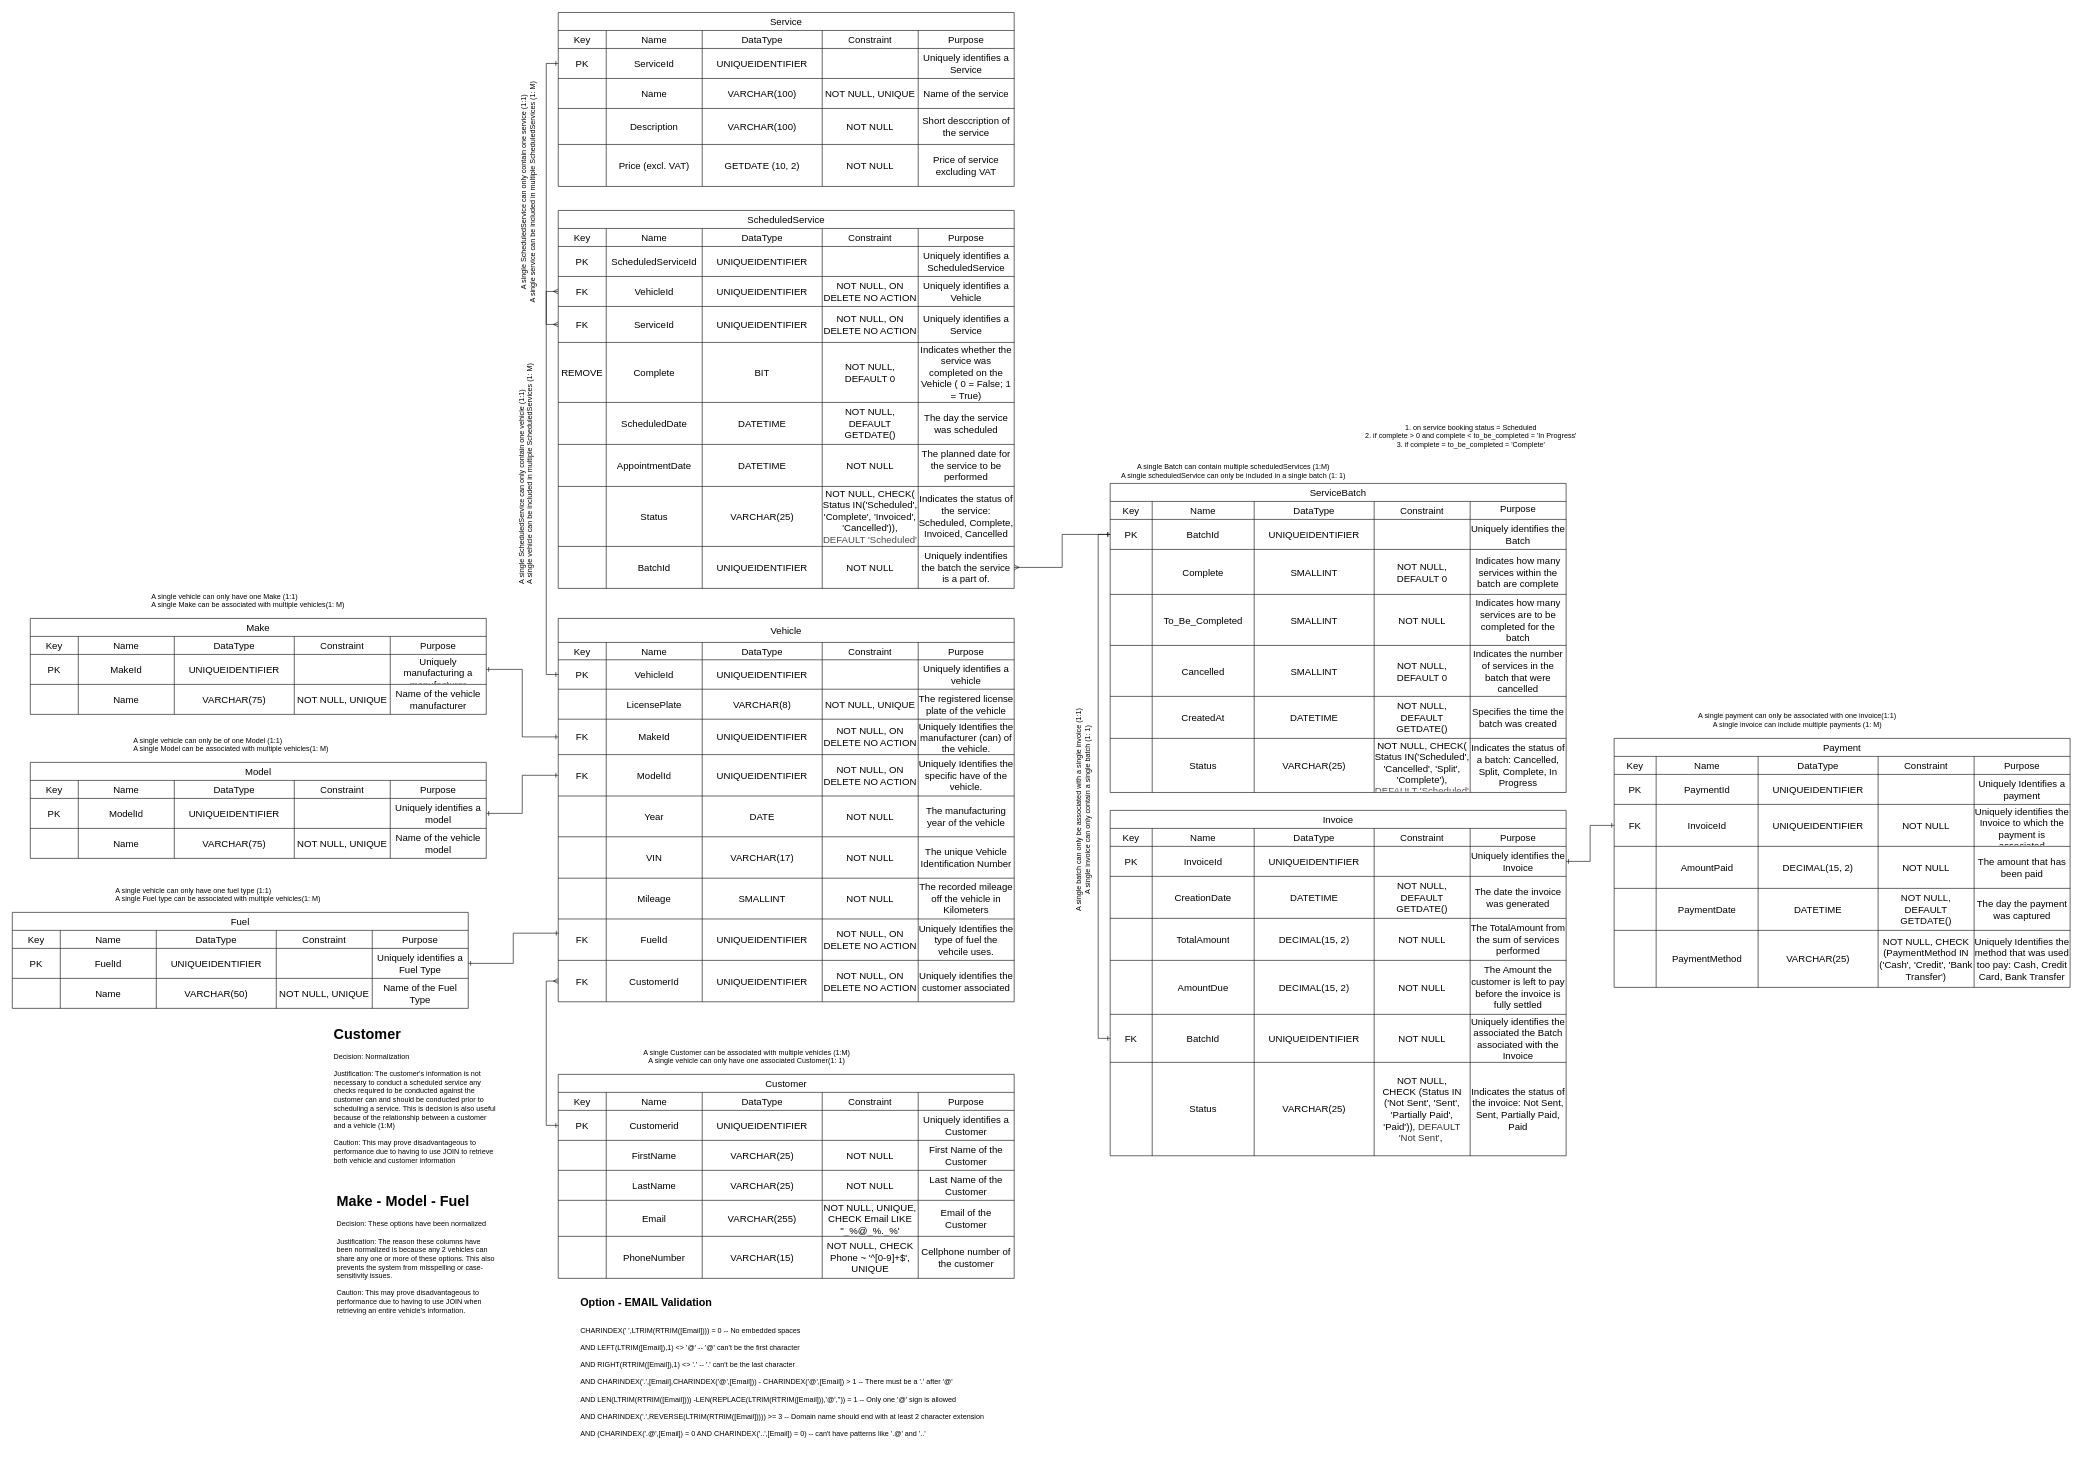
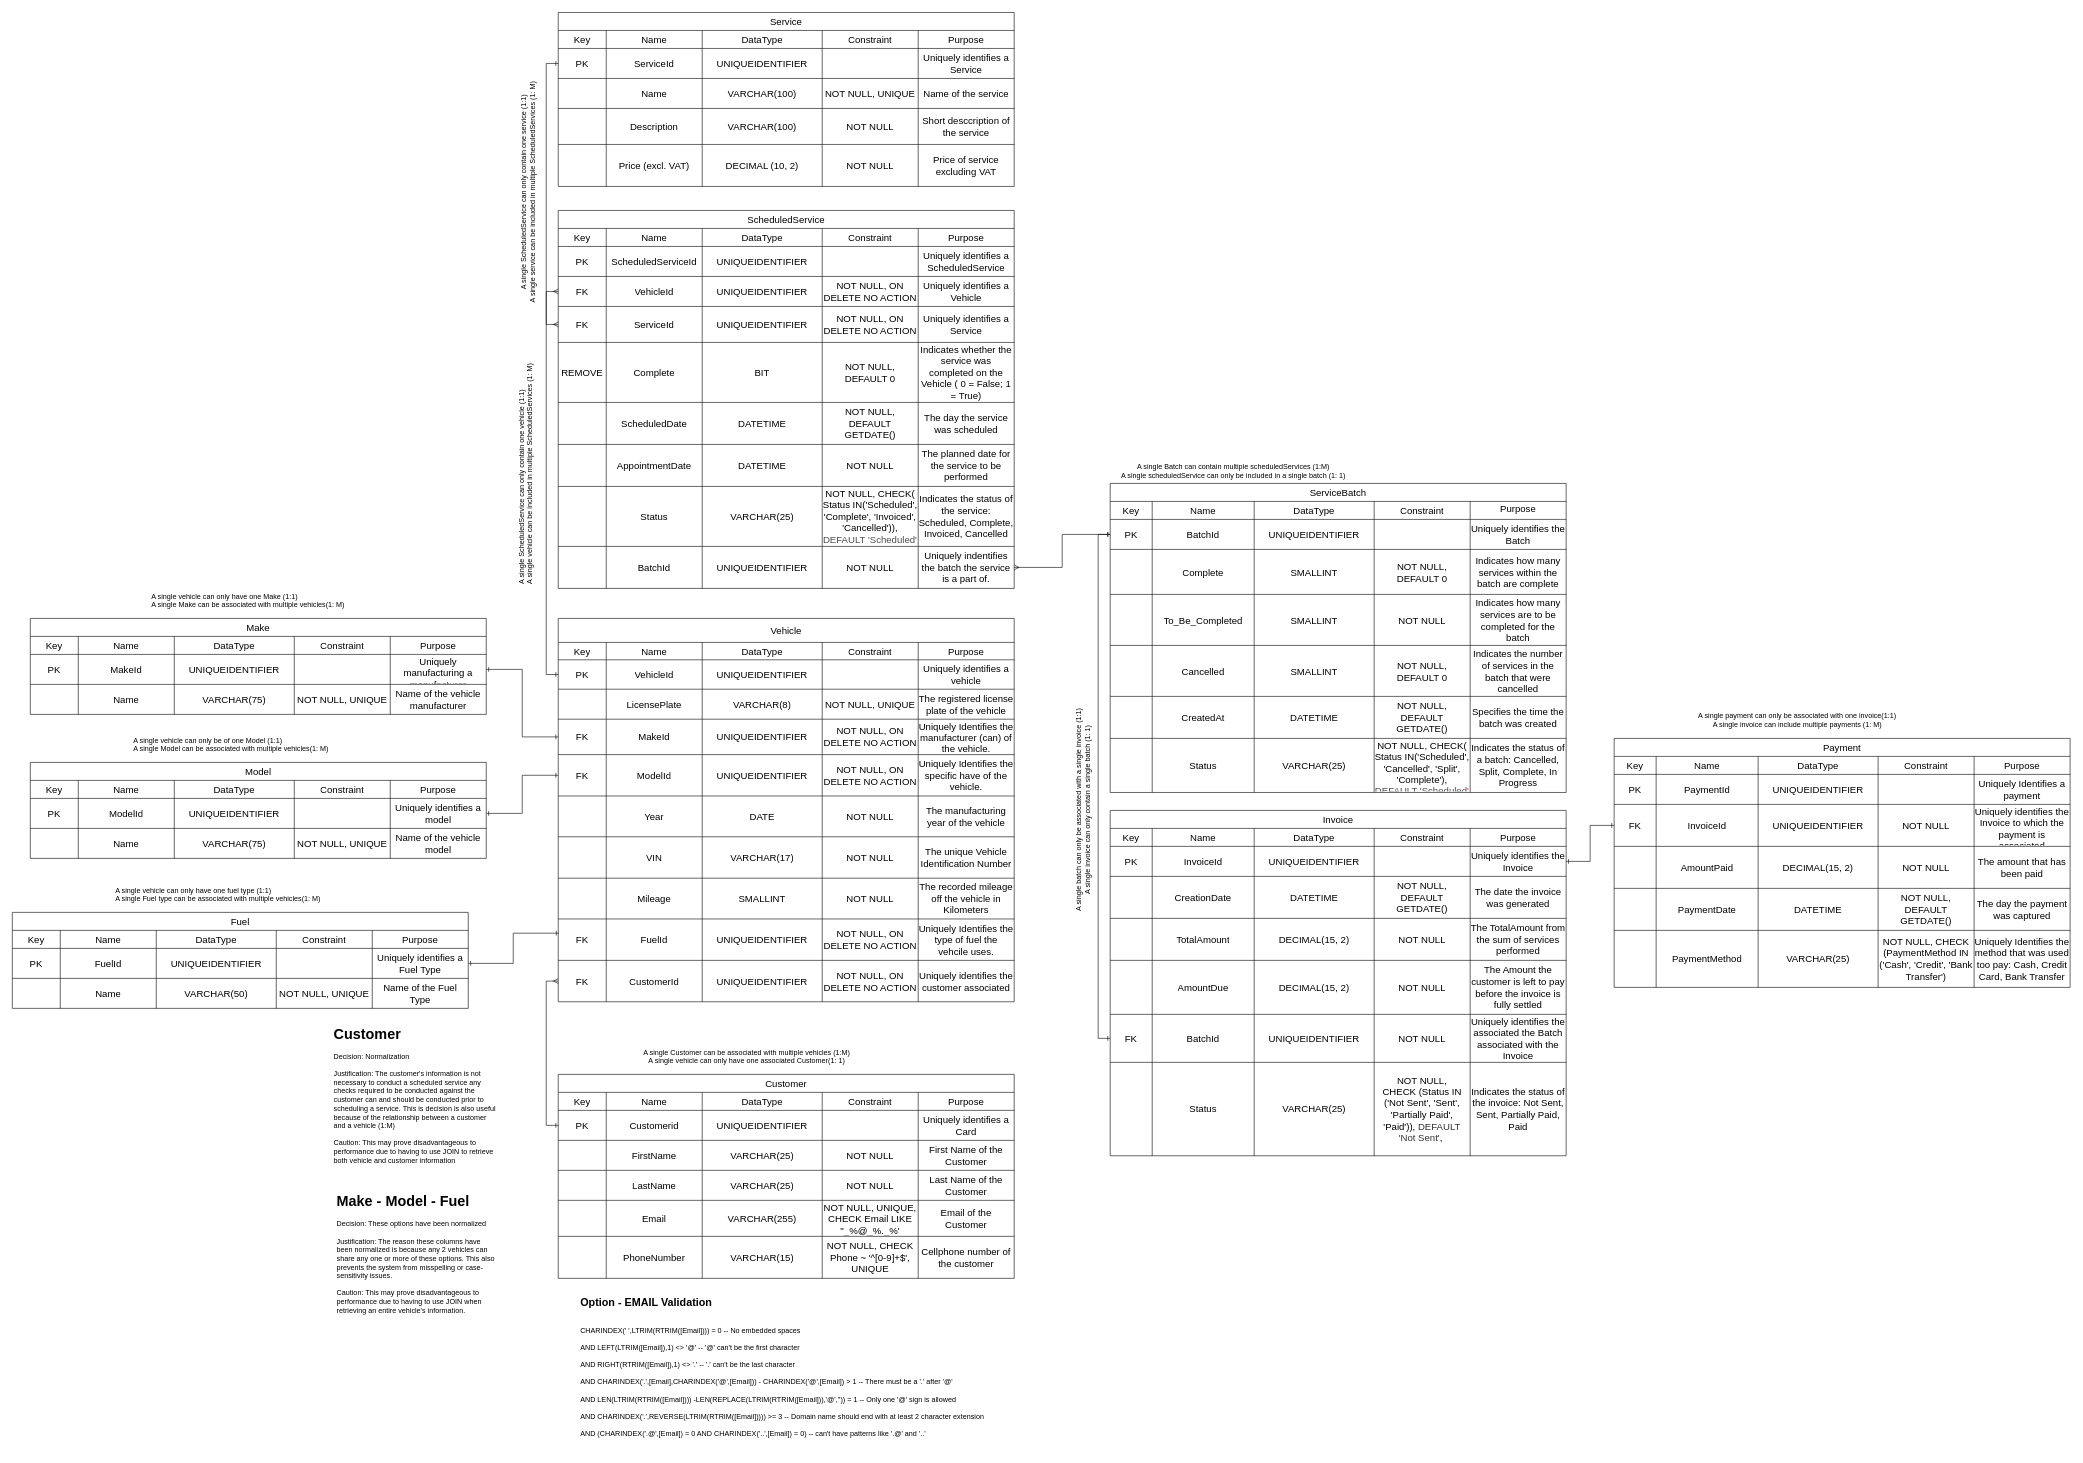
- <mxCell id="30" value="GETDATE (10, 2)" style="shape=partialRectangle;html=1;whiteSpace=wrap;connectable=0;strokeColor=inherit;overflow=hidden;fillColor=none;top=0;left=0;bottom=0;right=0;pointerEvents=1;fontSize=16;" parent="27" vertex="1"><mxGeometry x="240" width="200" height="70" as="geometry"><mxRectangle width="200" height="70" as="alternateBounds" /></mxGeometry></mxCell>
+ <mxCell id="30" value="DECIMAL (10, 2)" style="shape=partialRectangle;html=1;whiteSpace=wrap;connectable=0;strokeColor=inherit;overflow=hidden;fillColor=none;top=0;left=0;bottom=0;right=0;pointerEvents=1;fontSize=16;" parent="27" vertex="1"><mxGeometry x="240" width="200" height="70" as="geometry"><mxRectangle width="200" height="70" as="alternateBounds" /></mxGeometry></mxCell>
- <mxCell id="387" value="1. on service booking status = Scheduled&lt;div&gt;2. if complete &amp;gt; 0 and complete &amp;lt; to_be_completed = 'In Progress'&lt;/div&gt;&lt;div&gt;3. if complete = to_be_completed = 'Complete'&lt;/div&gt;" style="text;html=1;align=center;verticalAlign=middle;resizable=0;points=[];autosize=1;strokeColor=none;fillColor=none;" parent="1" vertex="1"><mxGeometry x="2266" y="698" width="370" height="55" as="geometry" /></mxCell>
- <mxCell id="349" value="Uniquely identifies a Customer" style="shape=partialRectangle;html=1;whiteSpace=wrap;connectable=0;strokeColor=inherit;overflow=hidden;fillColor=none;top=0;left=0;bottom=0;right=0;pointerEvents=1;fontSize=16;" parent="344" vertex="1"><mxGeometry x="600" width="160" height="50" as="geometry"><mxRectangle width="160" height="50" as="alternateBounds" /></mxGeometry></mxCell>
+ <mxCell id="349" value="Uniquely identifies a Card" style="shape=partialRectangle;html=1;whiteSpace=wrap;connectable=0;strokeColor=inherit;overflow=hidden;fillColor=none;top=0;left=0;bottom=0;right=0;pointerEvents=1;fontSize=16;" parent="344" vertex="1"><mxGeometry x="600" width="160" height="50" as="geometry"><mxRectangle width="160" height="50" as="alternateBounds" /></mxGeometry></mxCell>
